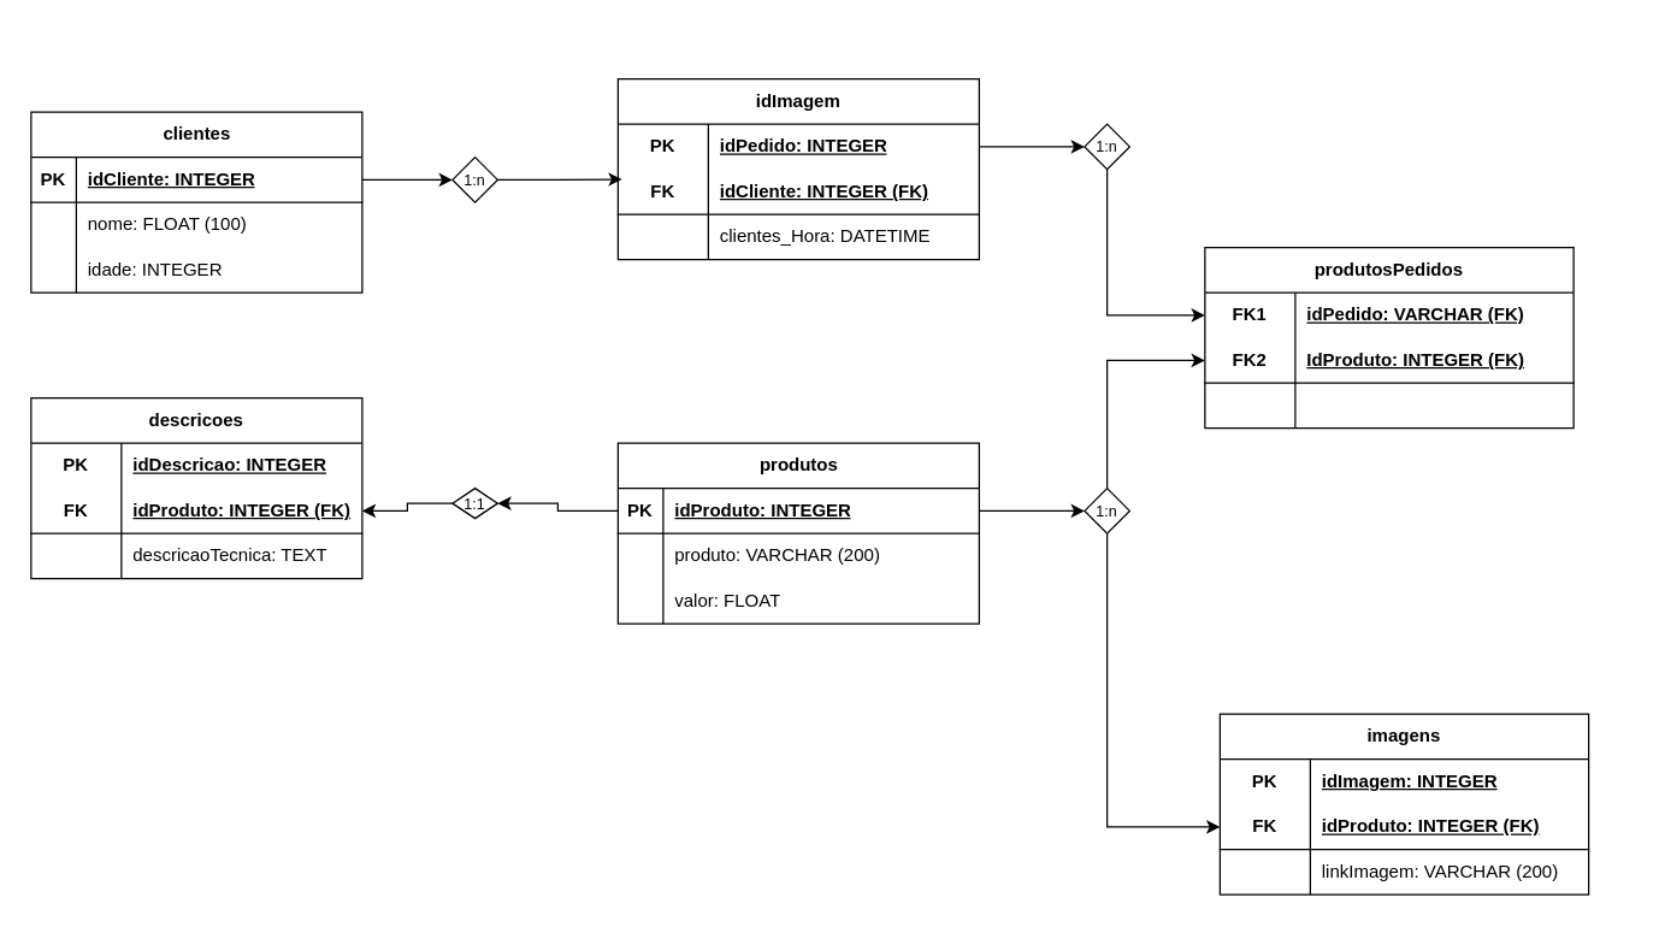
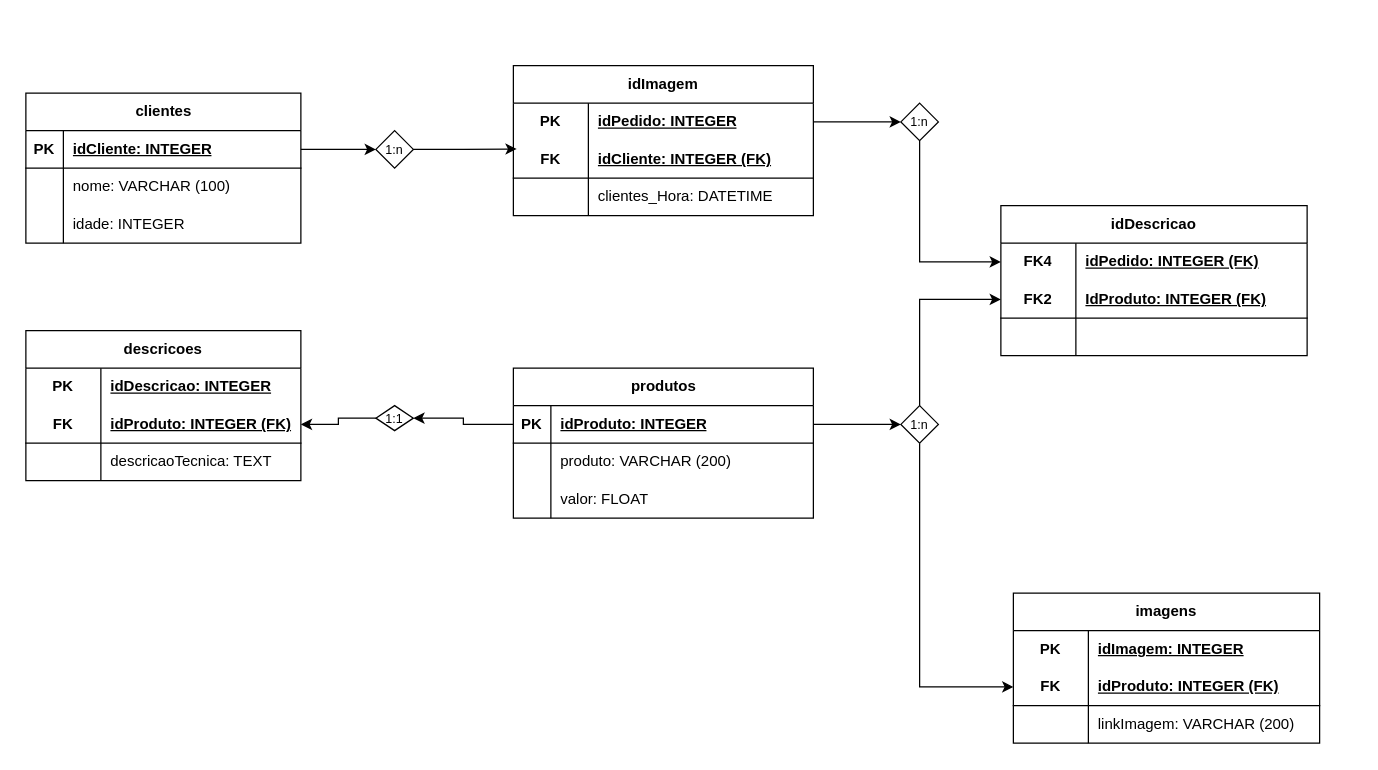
- <mxCell id="41" value="nome: FLOAT (100)" style="shape=partialRectangle;connectable=0;fillColor=none;top=0;left=0;bottom=0;right=0;align=left;spacingLeft=6;overflow=hidden;whiteSpace=wrap;html=1;" vertex="1" parent="39"><mxGeometry x="30" width="190" height="30" as="geometry"><mxRectangle width="190" height="30" as="alternateBounds" /></mxGeometry></mxCell>
+ <mxCell id="41" value="nome: VARCHAR (100)" style="shape=partialRectangle;connectable=0;fillColor=none;top=0;left=0;bottom=0;right=0;align=left;spacingLeft=6;overflow=hidden;whiteSpace=wrap;html=1;" vertex="1" parent="39"><mxGeometry x="30" width="190" height="30" as="geometry"><mxRectangle width="190" height="30" as="alternateBounds" /></mxGeometry></mxCell>
- <mxCell id="60" value="produtosPedidos" style="shape=table;startSize=30;container=1;collapsible=1;childLayout=tableLayout;fixedRows=1;rowLines=0;fontStyle=1;align=center;resizeLast=1;html=1;whiteSpace=wrap;" vertex="1" parent="1"><mxGeometry x="800" y="164" width="245" height="120" as="geometry" /></mxCell>
+ <mxCell id="60" value="idDescricao" style="shape=table;startSize=30;container=1;collapsible=1;childLayout=tableLayout;fixedRows=1;rowLines=0;fontStyle=1;align=center;resizeLast=1;html=1;whiteSpace=wrap;" vertex="1" parent="1"><mxGeometry x="800" y="164" width="245" height="120" as="geometry" /></mxCell>
- <mxCell id="62" value="FK1" style="shape=partialRectangle;connectable=0;fillColor=none;top=0;left=0;bottom=0;right=0;fontStyle=1;overflow=hidden;html=1;whiteSpace=wrap;" vertex="1" parent="61"><mxGeometry width="60" height="30" as="geometry"><mxRectangle width="60" height="30" as="alternateBounds" /></mxGeometry></mxCell>
+ <mxCell id="62" value="FK4" style="shape=partialRectangle;connectable=0;fillColor=none;top=0;left=0;bottom=0;right=0;fontStyle=1;overflow=hidden;html=1;whiteSpace=wrap;" vertex="1" parent="61"><mxGeometry width="60" height="30" as="geometry"><mxRectangle width="60" height="30" as="alternateBounds" /></mxGeometry></mxCell>
- <mxCell id="63" value="idPedido: VARCHAR (FK)" style="shape=partialRectangle;connectable=0;fillColor=none;top=0;left=0;bottom=0;right=0;align=left;spacingLeft=6;fontStyle=5;overflow=hidden;html=1;whiteSpace=wrap;" vertex="1" parent="61"><mxGeometry x="60" width="185" height="30" as="geometry"><mxRectangle width="185" height="30" as="alternateBounds" /></mxGeometry></mxCell>
+ <mxCell id="63" value="idPedido: INTEGER (FK)" style="shape=partialRectangle;connectable=0;fillColor=none;top=0;left=0;bottom=0;right=0;align=left;spacingLeft=6;fontStyle=5;overflow=hidden;html=1;whiteSpace=wrap;" vertex="1" parent="61"><mxGeometry x="60" width="185" height="30" as="geometry"><mxRectangle width="185" height="30" as="alternateBounds" /></mxGeometry></mxCell>
